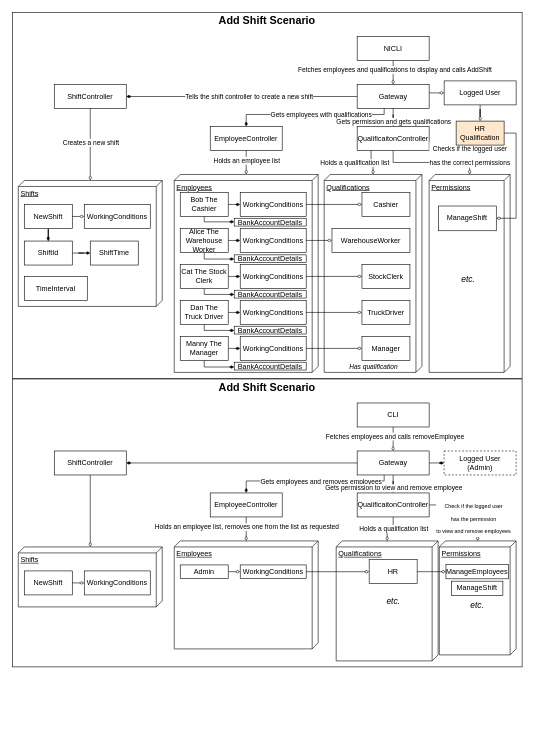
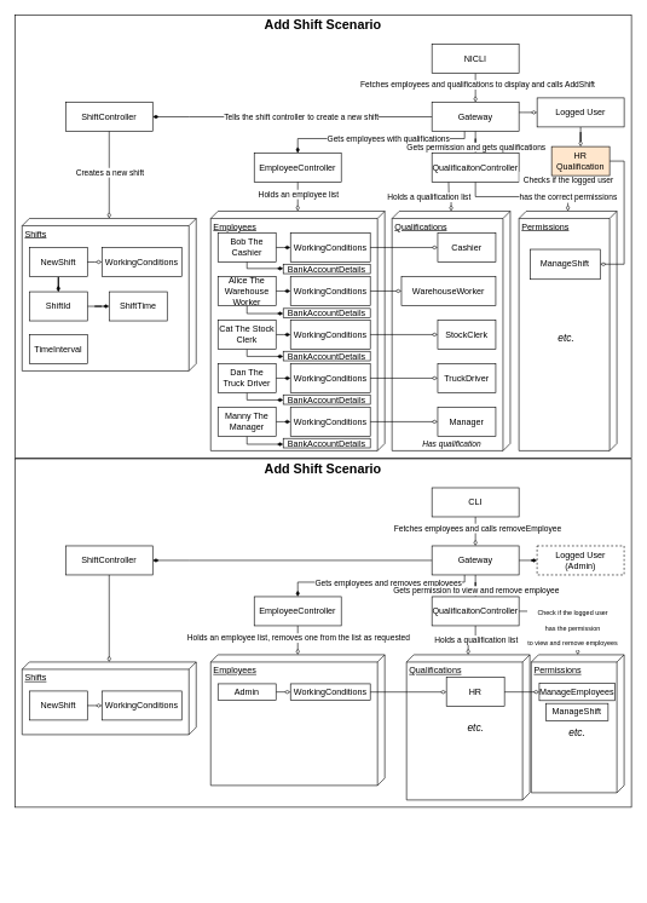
- <mxCell id="61" value="TimeInterval" style="rounded=0;whiteSpace=wrap;html=1;" vertex="1" parent="4"><mxGeometry x="10" y="400" width="105" height="40" as="geometry" /></mxCell>
+ <mxCell id="61" value="TimeInterval" style="rounded=0;whiteSpace=wrap;html=1;" vertex="1" parent="4"><mxGeometry x="10" y="400" width="80" height="40" as="geometry" /></mxCell>
